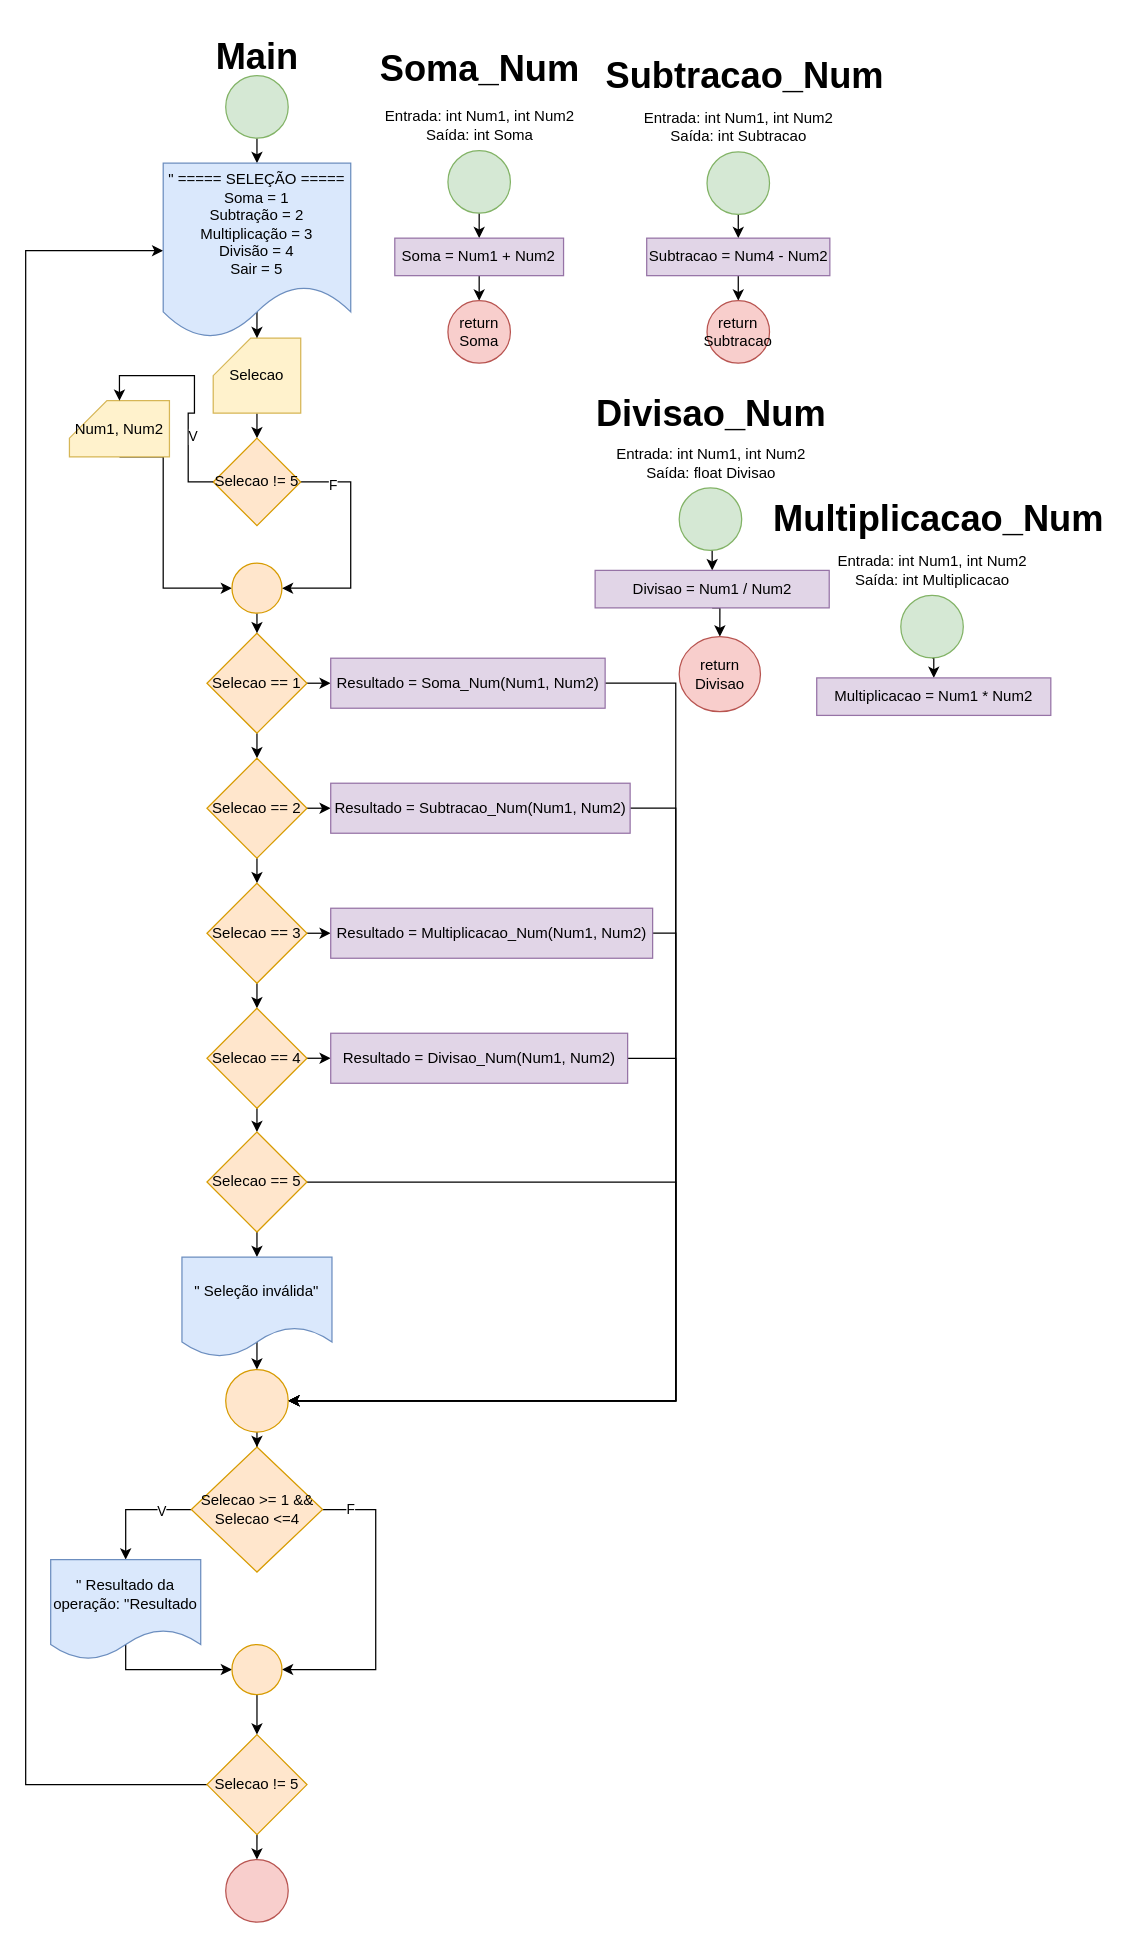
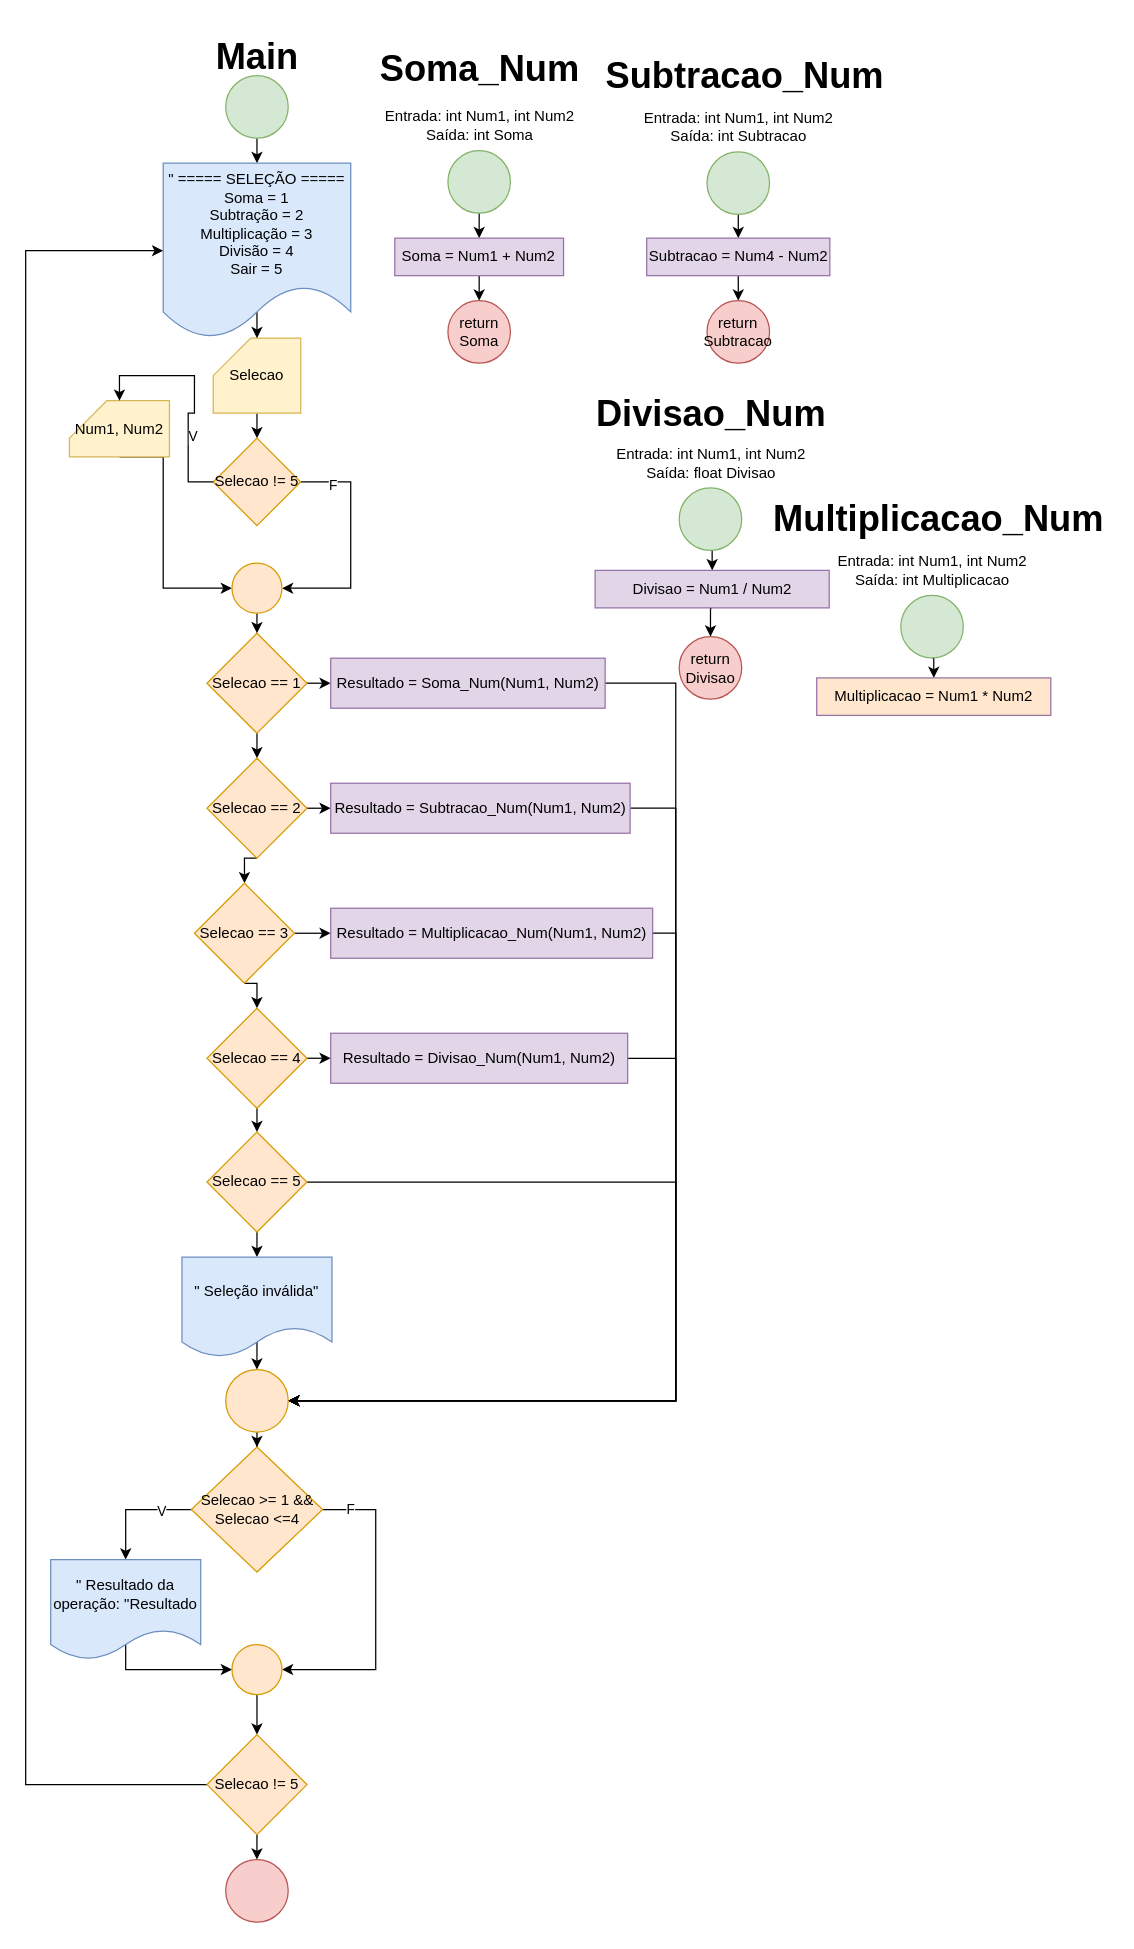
- <mxCell id="74" value="return&lt;div&gt;Divisao&lt;/div&gt;" style="ellipse;whiteSpace=wrap;html=1;aspect=fixed;fillColor=#f8cecc;strokeColor=#b85450;" vertex="1" parent="1"><mxGeometry x="542.75" y="508.75" width="65" height="60" as="geometry" /></mxCell>
+ <mxCell id="74" value="return&lt;div&gt;Divisao&lt;/div&gt;" style="ellipse;whiteSpace=wrap;html=1;aspect=fixed;fillColor=#f8cecc;strokeColor=#b85450;" vertex="1" parent="1"><mxGeometry x="542.75" y="508.75" width="50" height="50" as="geometry" /></mxCell>
- <mxCell id="67" value="Multiplicacao = Num1 * Num2" style="rounded=0;whiteSpace=wrap;html=1;fillColor=#e1d5e7;strokeColor=#9673a6;" vertex="1" parent="1"><mxGeometry x="652.75" y="541.75" width="187.25" height="30" as="geometry" /></mxCell>
+ <mxCell id="67" value="Multiplicacao = Num1 * Num2" style="rounded=0;whiteSpace=wrap;html=1;fillColor=#ffe6cc;strokeColor=#9673a6;" vertex="1" parent="1"><mxGeometry x="652.75" y="541.75" width="187.25" height="30" as="geometry" /></mxCell>
- <mxCell id="13" value="Selecao == 3" style="rhombus;whiteSpace=wrap;html=1;fillColor=#ffe6cc;strokeColor=#d79b00;" vertex="1" parent="1"><mxGeometry x="165" y="706" width="80" height="80" as="geometry" /></mxCell>
+ <mxCell id="13" value="Selecao == 3" style="rhombus;whiteSpace=wrap;html=1;fillColor=#ffe6cc;strokeColor=#d79b00;" vertex="1" parent="1"><mxGeometry x="155" y="706" width="80" height="80" as="geometry" /></mxCell>
